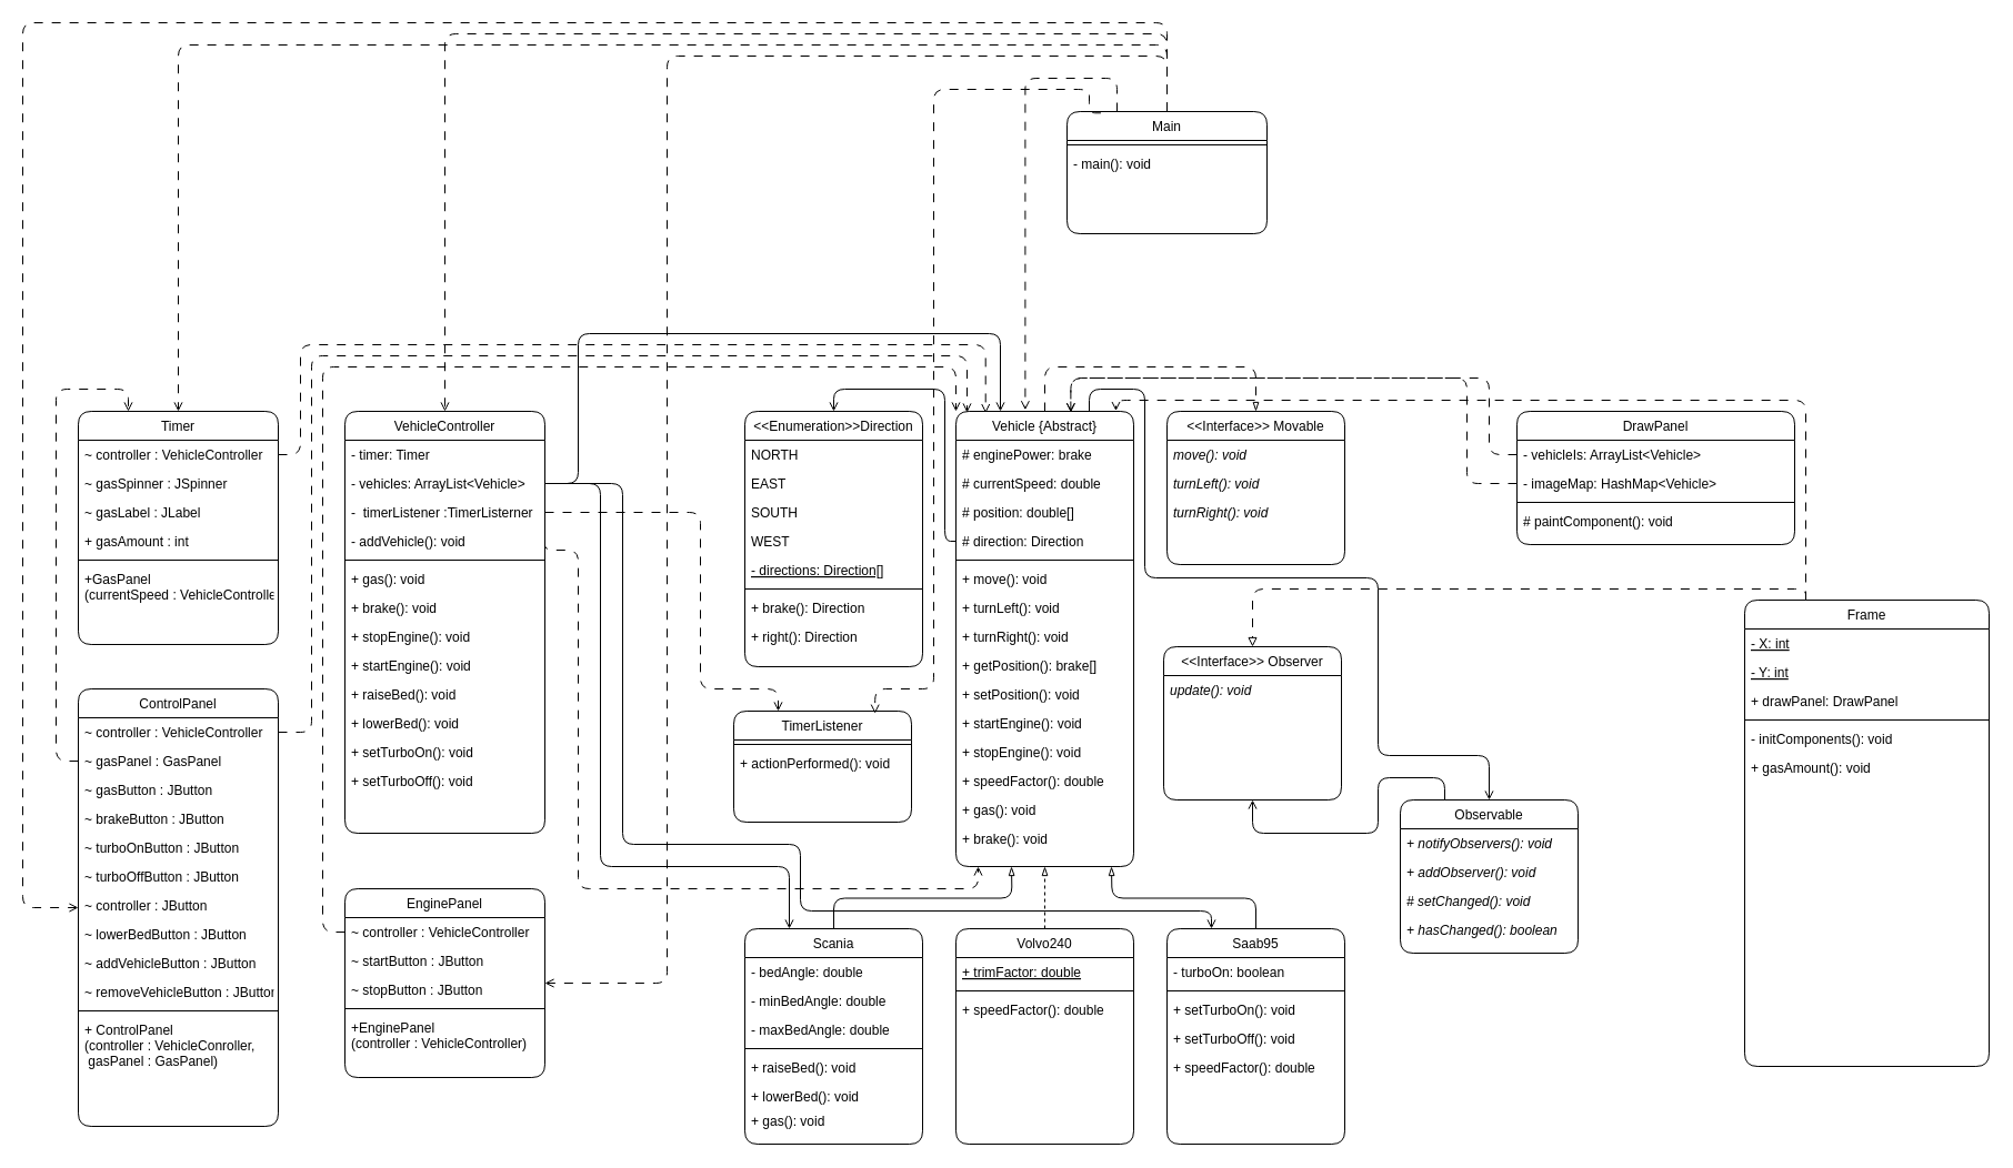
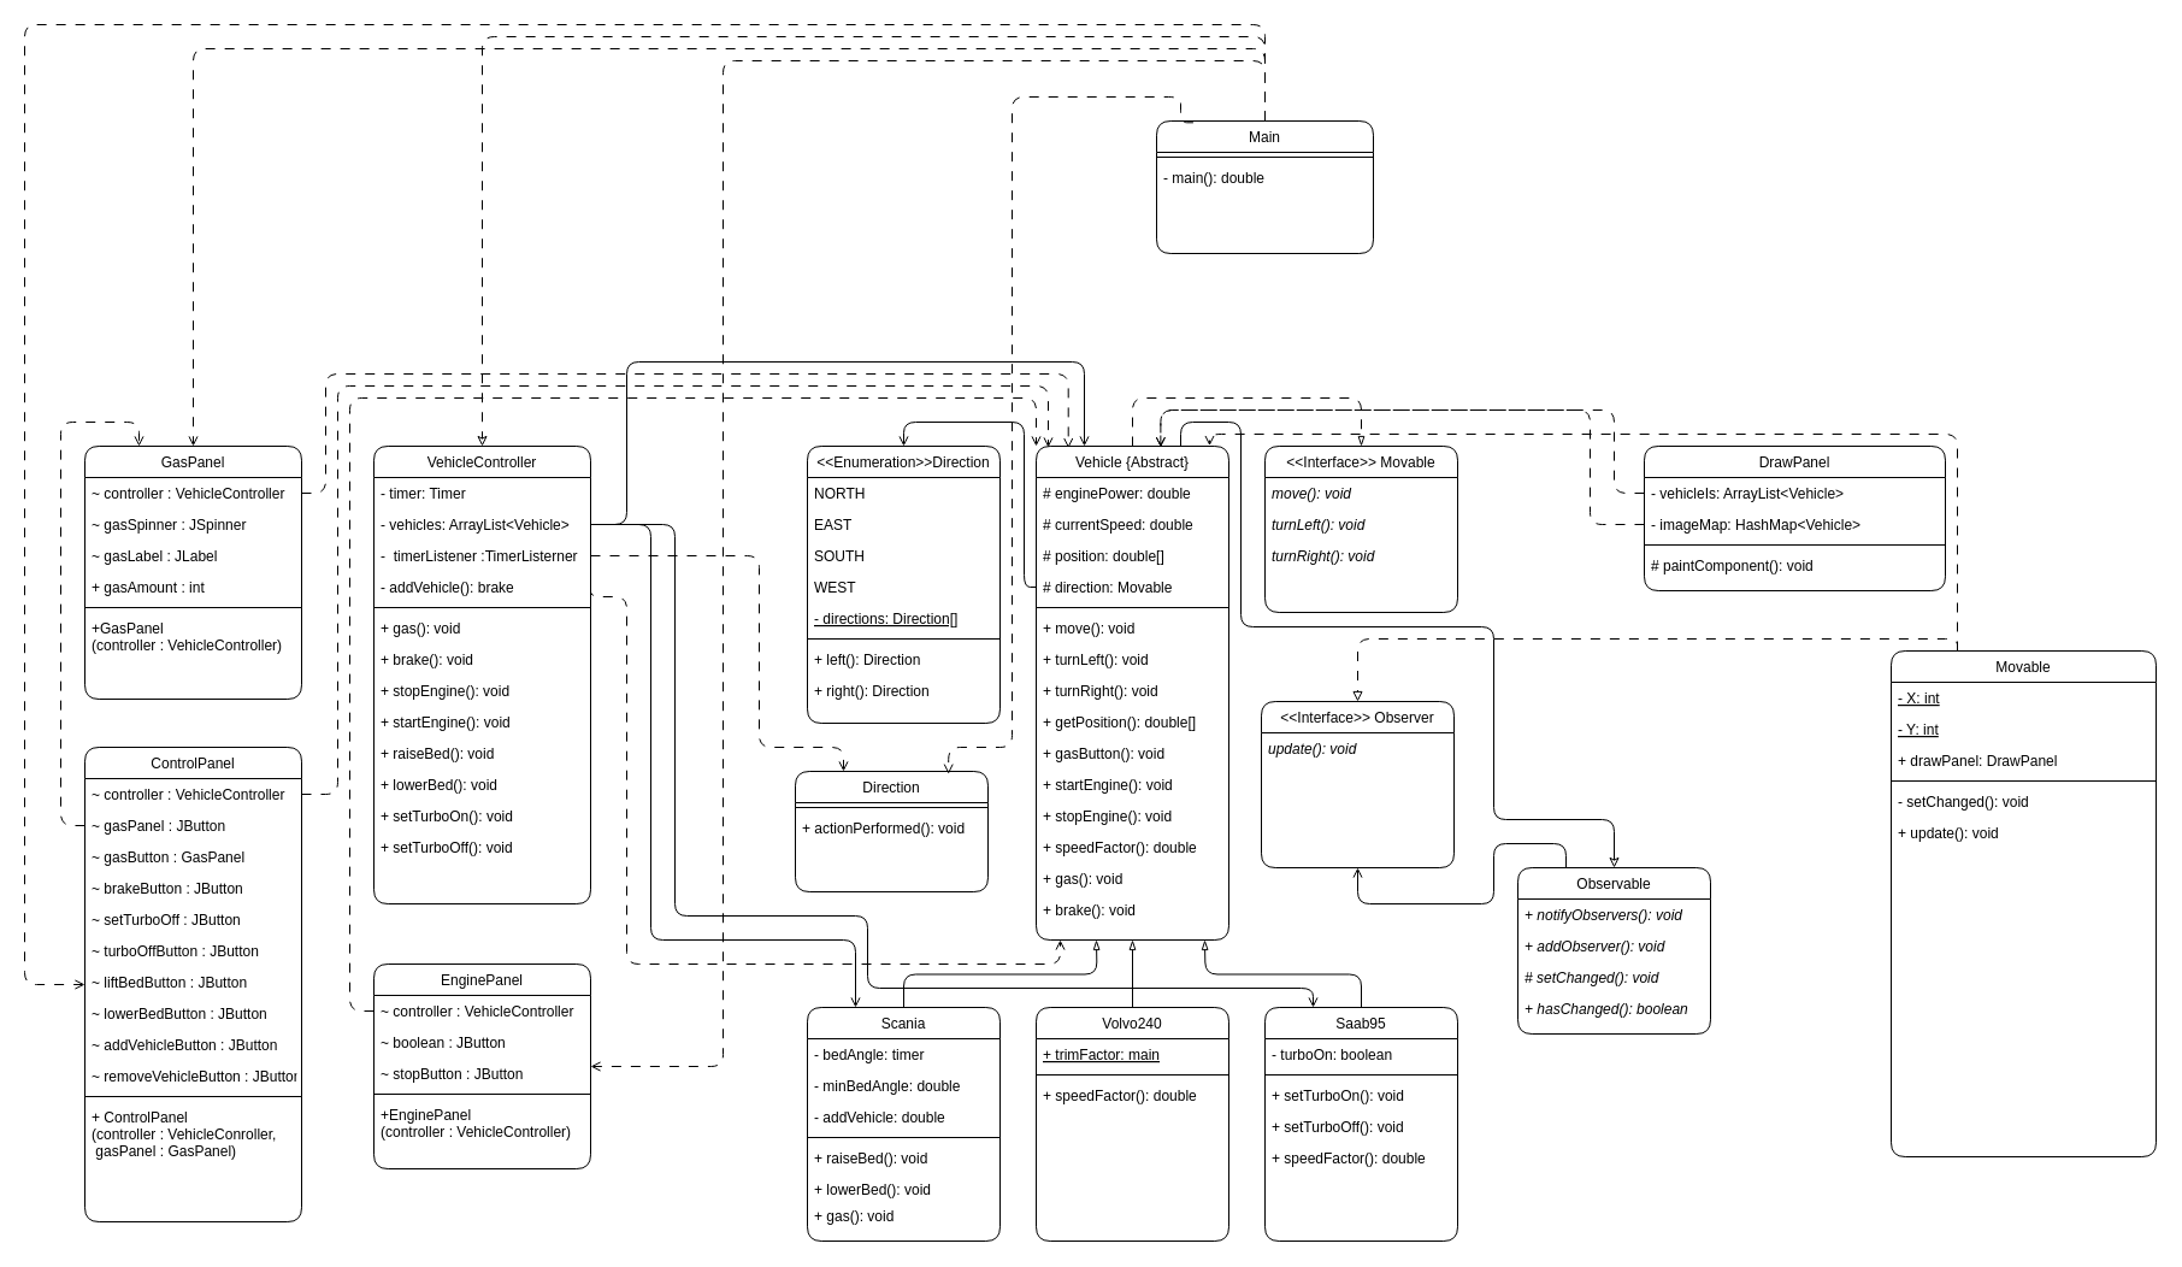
- <mxCell id="95" value="- main(): void" style="text;align=left;verticalAlign=top;spacingLeft=4;spacingRight=4;overflow=hidden;rotatable=0;points=[[0,0.5],[1,0.5]];portConstraint=eastwest;rounded=1;" parent="93" vertex="1"><mxGeometry y="34" width="180" height="26" as="geometry" /></mxCell>
+ <mxCell id="95" value="- main(): double" style="text;align=left;verticalAlign=top;spacingLeft=4;spacingRight=4;overflow=hidden;rotatable=0;points=[[0,0.5],[1,0.5]];portConstraint=eastwest;rounded=1;" parent="93" vertex="1"><mxGeometry y="34" width="180" height="26" as="geometry" /></mxCell>
- <mxCell id="96" style="edgeStyle=orthogonalEdgeStyle;rounded=1;orthogonalLoop=1;jettySize=auto;html=1;exitX=0.25;exitY=0;exitDx=0;exitDy=0;entryX=0.39;entryY=-0.003;entryDx=0;entryDy=0;entryPerimeter=0;dashed=1;dashPattern=8 8;endArrow=open;endFill=0;" parent="1" source="93" target="56" edge="1"><mxGeometry relative="1" as="geometry"><Array as="points"><mxPoint x="1005" y="70" /><mxPoint x="922" y="70" /></Array></mxGeometry></mxCell>
- <mxCell id="89" style="edgeStyle=orthogonalEdgeStyle;orthogonalLoop=1;jettySize=auto;html=1;exitX=0.5;exitY=0;exitDx=0;exitDy=0;entryX=0.5;entryY=0;entryDx=0;entryDy=0;rounded=1;endArrow=open;endFill=0;dashed=1;dashPattern=8 8;" parent="1" source="93" target="2" edge="1"><mxGeometry relative="1" as="geometry"><Array as="points"><mxPoint x="1050" y="30" /><mxPoint x="400" y="30" /></Array></mxGeometry></mxCell>
+ <mxCell id="89" style="edgeStyle=orthogonalEdgeStyle;orthogonalLoop=1;jettySize=auto;html=1;exitX=0.5;exitY=0;exitDx=0;exitDy=0;entryX=0.5;entryY=0;entryDx=0;entryDy=0;rounded=1;endArrow=classic;endFill=0;dashed=1;dashPattern=8 8;" parent="1" source="93" target="2" edge="1"><mxGeometry relative="1" as="geometry"><Array as="points"><mxPoint x="1050" y="30" /><mxPoint x="400" y="30" /></Array></mxGeometry></mxCell>
- <mxCell id="107" value="Timer" style="swimlane;fontStyle=0;align=center;verticalAlign=top;childLayout=stackLayout;horizontal=1;startSize=26;horizontalStack=0;resizeParent=1;resizeLast=0;collapsible=1;marginBottom=0;rounded=1;shadow=0;strokeWidth=1;" vertex="1" parent="1"><mxGeometry x="70" y="370" width="180" height="210" as="geometry"><mxRectangle x="230" y="140" width="160" height="26" as="alternateBounds" /></mxGeometry></mxCell>
+ <mxCell id="107" value="GasPanel" style="swimlane;fontStyle=0;align=center;verticalAlign=top;childLayout=stackLayout;horizontal=1;startSize=26;horizontalStack=0;resizeParent=1;resizeLast=0;collapsible=1;marginBottom=0;rounded=1;shadow=0;strokeWidth=1;" vertex="1" parent="1"><mxGeometry x="70" y="370" width="180" height="210" as="geometry"><mxRectangle x="230" y="140" width="160" height="26" as="alternateBounds" /></mxGeometry></mxCell>
- <mxCell id="57" value="# enginePower: brake" style="text;align=left;verticalAlign=top;spacingLeft=4;spacingRight=4;overflow=hidden;rotatable=0;points=[[0,0.5],[1,0.5]];portConstraint=eastwest;rounded=1;shadow=0;html=0;" parent="56" vertex="1"><mxGeometry y="26" width="160" height="26" as="geometry" /></mxCell>
+ <mxCell id="57" value="# enginePower: double" style="text;align=left;verticalAlign=top;spacingLeft=4;spacingRight=4;overflow=hidden;rotatable=0;points=[[0,0.5],[1,0.5]];portConstraint=eastwest;rounded=1;shadow=0;html=0;" parent="56" vertex="1"><mxGeometry y="26" width="160" height="26" as="geometry" /></mxCell>
- <mxCell id="6" value="- addVehicle(): void" style="text;align=left;verticalAlign=top;spacingLeft=4;spacingRight=4;overflow=hidden;rotatable=0;points=[[0,0.5],[1,0.5]];portConstraint=eastwest;rounded=1;" parent="2" vertex="1"><mxGeometry y="104" width="180" height="26" as="geometry" /></mxCell>
+ <mxCell id="6" value="- addVehicle(): brake" style="text;align=left;verticalAlign=top;spacingLeft=4;spacingRight=4;overflow=hidden;rotatable=0;points=[[0,0.5],[1,0.5]];portConstraint=eastwest;rounded=1;" parent="2" vertex="1"><mxGeometry y="104" width="180" height="26" as="geometry" /></mxCell>
- <mxCell id="60" value="# direction: Direction" style="text;align=left;verticalAlign=top;spacingLeft=4;spacingRight=4;overflow=hidden;rotatable=0;points=[[0,0.5],[1,0.5]];portConstraint=eastwest;rounded=1;shadow=0;html=0;" parent="56" vertex="1"><mxGeometry y="104" width="160" height="26" as="geometry" /></mxCell>
+ <mxCell id="60" value="# direction: Movable" style="text;align=left;verticalAlign=top;spacingLeft=4;spacingRight=4;overflow=hidden;rotatable=0;points=[[0,0.5],[1,0.5]];portConstraint=eastwest;rounded=1;shadow=0;html=0;" parent="56" vertex="1"><mxGeometry y="104" width="160" height="26" as="geometry" /></mxCell>
- <mxCell id="113" value="+GasPanel&#10;(currentSpeed : VehicleController)" style="text;align=left;verticalAlign=top;spacingLeft=4;spacingRight=4;overflow=hidden;rotatable=0;points=[[0,0.5],[1,0.5]];portConstraint=eastwest;rounded=1;" vertex="1" parent="107"><mxGeometry y="138" width="180" height="50" as="geometry" /></mxCell>
+ <mxCell id="113" value="+GasPanel&#10;(controller : VehicleController)" style="text;align=left;verticalAlign=top;spacingLeft=4;spacingRight=4;overflow=hidden;rotatable=0;points=[[0,0.5],[1,0.5]];portConstraint=eastwest;rounded=1;" vertex="1" parent="107"><mxGeometry y="138" width="180" height="50" as="geometry" /></mxCell>
- <mxCell id="82" value="+ brake(): Direction" style="text;align=left;verticalAlign=top;spacingLeft=4;spacingRight=4;overflow=hidden;rotatable=0;points=[[0,0.5],[1,0.5]];portConstraint=eastwest;rounded=1;shadow=0;html=0;" parent="75" vertex="1"><mxGeometry y="164" width="160" height="26" as="geometry" /></mxCell>
+ <mxCell id="82" value="+ left(): Direction" style="text;align=left;verticalAlign=top;spacingLeft=4;spacingRight=4;overflow=hidden;rotatable=0;points=[[0,0.5],[1,0.5]];portConstraint=eastwest;rounded=1;shadow=0;html=0;" parent="75" vertex="1"><mxGeometry y="164" width="160" height="26" as="geometry" /></mxCell>
- <mxCell id="24" value="Frame" style="swimlane;fontStyle=0;align=center;verticalAlign=top;childLayout=stackLayout;horizontal=1;startSize=26;horizontalStack=0;resizeParent=1;resizeLast=0;collapsible=1;marginBottom=0;rounded=1;shadow=0;strokeWidth=1;" parent="1" vertex="1"><mxGeometry x="1570" y="540" width="220" height="420" as="geometry"><mxRectangle x="340" y="380" width="170" height="26" as="alternateBounds" /></mxGeometry></mxCell>
+ <mxCell id="24" value="Movable" style="swimlane;fontStyle=0;align=center;verticalAlign=top;childLayout=stackLayout;horizontal=1;startSize=26;horizontalStack=0;resizeParent=1;resizeLast=0;collapsible=1;marginBottom=0;rounded=1;shadow=0;strokeWidth=1;" parent="1" vertex="1"><mxGeometry x="1570" y="540" width="220" height="420" as="geometry"><mxRectangle x="340" y="380" width="170" height="26" as="alternateBounds" /></mxGeometry></mxCell>
- <mxCell id="65" value="+ getPosition(): brake[]" style="text;align=left;verticalAlign=top;spacingLeft=4;spacingRight=4;overflow=hidden;rotatable=0;points=[[0,0.5],[1,0.5]];portConstraint=eastwest;rounded=1;shadow=0;html=0;" parent="56" vertex="1"><mxGeometry y="216" width="160" height="26" as="geometry" /></mxCell>
+ <mxCell id="65" value="+ getPosition(): double[]" style="text;align=left;verticalAlign=top;spacingLeft=4;spacingRight=4;overflow=hidden;rotatable=0;points=[[0,0.5],[1,0.5]];portConstraint=eastwest;rounded=1;shadow=0;html=0;" parent="56" vertex="1"><mxGeometry y="216" width="160" height="26" as="geometry" /></mxCell>
- <mxCell id="66" value="+ setPosition(): void" style="text;align=left;verticalAlign=top;spacingLeft=4;spacingRight=4;overflow=hidden;rotatable=0;points=[[0,0.5],[1,0.5]];portConstraint=eastwest;rounded=1;shadow=0;html=0;" parent="56" vertex="1"><mxGeometry y="242" width="160" height="26" as="geometry" /></mxCell>
+ <mxCell id="66" value="+ gasButton(): void" style="text;align=left;verticalAlign=top;spacingLeft=4;spacingRight=4;overflow=hidden;rotatable=0;points=[[0,0.5],[1,0.5]];portConstraint=eastwest;rounded=1;shadow=0;html=0;" parent="56" vertex="1"><mxGeometry y="242" width="160" height="26" as="geometry" /></mxCell>
- <mxCell id="72" value="TimerListener" style="swimlane;fontStyle=0;align=center;verticalAlign=top;childLayout=stackLayout;horizontal=1;startSize=26;horizontalStack=0;resizeParent=1;resizeLast=0;collapsible=1;marginBottom=0;rounded=1;shadow=0;strokeWidth=1;" parent="1" vertex="1"><mxGeometry x="660" y="640" width="160" height="100" as="geometry"><mxRectangle x="230" y="140" width="160" height="26" as="alternateBounds" /></mxGeometry></mxCell>
+ <mxCell id="72" value="Direction" style="swimlane;fontStyle=0;align=center;verticalAlign=top;childLayout=stackLayout;horizontal=1;startSize=26;horizontalStack=0;resizeParent=1;resizeLast=0;collapsible=1;marginBottom=0;rounded=1;shadow=0;strokeWidth=1;" parent="1" vertex="1"><mxGeometry x="660" y="640" width="160" height="100" as="geometry"><mxRectangle x="230" y="140" width="160" height="26" as="alternateBounds" /></mxGeometry></mxCell>
- <mxCell id="29" value="- initComponents(): void" style="text;align=left;verticalAlign=top;spacingLeft=4;spacingRight=4;overflow=hidden;rotatable=0;points=[[0,0.5],[1,0.5]];portConstraint=eastwest;fontStyle=0;rounded=1;" parent="24" vertex="1"><mxGeometry y="112" width="220" height="26" as="geometry" /></mxCell>
+ <mxCell id="29" value="- setChanged(): void" style="text;align=left;verticalAlign=top;spacingLeft=4;spacingRight=4;overflow=hidden;rotatable=0;points=[[0,0.5],[1,0.5]];portConstraint=eastwest;fontStyle=0;rounded=1;" parent="24" vertex="1"><mxGeometry y="112" width="220" height="26" as="geometry" /></mxCell>
- <mxCell id="122" value="~ gasPanel : GasPanel" style="text;align=left;verticalAlign=top;spacingLeft=4;spacingRight=4;overflow=hidden;rotatable=0;points=[[0,0.5],[1,0.5]];portConstraint=eastwest;rounded=1;" vertex="1" parent="120"><mxGeometry y="52" width="180" height="26" as="geometry" /></mxCell>
+ <mxCell id="122" value="~ gasPanel : JButton" style="text;align=left;verticalAlign=top;spacingLeft=4;spacingRight=4;overflow=hidden;rotatable=0;points=[[0,0.5],[1,0.5]];portConstraint=eastwest;rounded=1;" vertex="1" parent="120"><mxGeometry y="52" width="180" height="26" as="geometry" /></mxCell>
- <mxCell id="30" value="+ gasAmount(): void" style="text;align=left;verticalAlign=top;spacingLeft=4;spacingRight=4;overflow=hidden;rotatable=0;points=[[0,0.5],[1,0.5]];portConstraint=eastwest;fontStyle=0;rounded=1;" parent="24" vertex="1"><mxGeometry y="138" width="220" height="26" as="geometry" /></mxCell>
+ <mxCell id="30" value="+ update(): void" style="text;align=left;verticalAlign=top;spacingLeft=4;spacingRight=4;overflow=hidden;rotatable=0;points=[[0,0.5],[1,0.5]];portConstraint=eastwest;fontStyle=0;rounded=1;" parent="24" vertex="1"><mxGeometry y="138" width="220" height="26" as="geometry" /></mxCell>
- <mxCell id="123" value="~ gasButton : JButton" style="text;align=left;verticalAlign=top;spacingLeft=4;spacingRight=4;overflow=hidden;rotatable=0;points=[[0,0.5],[1,0.5]];portConstraint=eastwest;rounded=1;" vertex="1" parent="120"><mxGeometry y="78" width="180" height="26" as="geometry" /></mxCell>
+ <mxCell id="123" value="~ gasButton : GasPanel" style="text;align=left;verticalAlign=top;spacingLeft=4;spacingRight=4;overflow=hidden;rotatable=0;points=[[0,0.5],[1,0.5]];portConstraint=eastwest;rounded=1;" vertex="1" parent="120"><mxGeometry y="78" width="180" height="26" as="geometry" /></mxCell>
- <mxCell id="55" style="edgeStyle=orthogonalEdgeStyle;rounded=1;orthogonalLoop=1;jettySize=auto;html=1;exitX=0.75;exitY=0;exitDx=0;exitDy=0;entryX=0.5;entryY=0;entryDx=0;entryDy=0;endArrow=open;endFill=0;" parent="1" source="56" target="100" edge="1"><mxGeometry relative="1" as="geometry"><Array as="points"><mxPoint x="980" y="350" /><mxPoint x="1030" y="350" /><mxPoint x="1030" y="520" /><mxPoint x="1240" y="520" /><mxPoint x="1240" y="680" /><mxPoint x="1340" y="680" /></Array></mxGeometry></mxCell>
+ <mxCell id="55" style="edgeStyle=orthogonalEdgeStyle;rounded=1;orthogonalLoop=1;jettySize=auto;html=1;exitX=0.75;exitY=0;exitDx=0;exitDy=0;entryX=0.5;entryY=0;entryDx=0;entryDy=0;endArrow=classic;endFill=0;" parent="1" source="56" target="100" edge="1"><mxGeometry relative="1" as="geometry"><Array as="points"><mxPoint x="980" y="350" /><mxPoint x="1030" y="350" /><mxPoint x="1030" y="520" /><mxPoint x="1240" y="520" /><mxPoint x="1240" y="680" /><mxPoint x="1340" y="680" /></Array></mxGeometry></mxCell>
- <mxCell id="125" value="~ turboOnButton : JButton" style="text;align=left;verticalAlign=top;spacingLeft=4;spacingRight=4;overflow=hidden;rotatable=0;points=[[0,0.5],[1,0.5]];portConstraint=eastwest;rounded=1;" vertex="1" parent="120"><mxGeometry y="130" width="180" height="26" as="geometry" /></mxCell>
+ <mxCell id="125" value="~ setTurboOff : JButton" style="text;align=left;verticalAlign=top;spacingLeft=4;spacingRight=4;overflow=hidden;rotatable=0;points=[[0,0.5],[1,0.5]];portConstraint=eastwest;rounded=1;" vertex="1" parent="120"><mxGeometry y="130" width="180" height="26" as="geometry" /></mxCell>
- <mxCell id="45" style="edgeStyle=orthogonalEdgeStyle;rounded=1;orthogonalLoop=1;jettySize=auto;html=1;exitX=0.5;exitY=0;exitDx=0;exitDy=0;entryX=0.5;entryY=1;entryDx=0;entryDy=0;endArrow=blockThin;endFill=0;dashed=1;" parent="1" source="46" target="56" edge="1"><mxGeometry relative="1" as="geometry" /></mxCell>
+ <mxCell id="45" style="edgeStyle=orthogonalEdgeStyle;rounded=1;orthogonalLoop=1;jettySize=auto;html=1;exitX=0.5;exitY=0;exitDx=0;exitDy=0;entryX=0.5;entryY=1;entryDx=0;entryDy=0;endArrow=blockThin;endFill=0;" parent="1" source="46" target="56" edge="1"><mxGeometry relative="1" as="geometry" /></mxCell>
- <mxCell id="127" value="~ controller : JButton" style="text;align=left;verticalAlign=top;spacingLeft=4;spacingRight=4;overflow=hidden;rotatable=0;points=[[0,0.5],[1,0.5]];portConstraint=eastwest;rounded=1;" vertex="1" parent="120"><mxGeometry y="182" width="180" height="26" as="geometry" /></mxCell>
+ <mxCell id="127" value="~ liftBedButton : JButton" style="text;align=left;verticalAlign=top;spacingLeft=4;spacingRight=4;overflow=hidden;rotatable=0;points=[[0,0.5],[1,0.5]];portConstraint=eastwest;rounded=1;" vertex="1" parent="120"><mxGeometry y="182" width="180" height="26" as="geometry" /></mxCell>
- <mxCell id="116" value="~ startButton : JButton" style="text;align=left;verticalAlign=top;spacingLeft=4;spacingRight=4;overflow=hidden;rotatable=0;points=[[0,0.5],[1,0.5]];portConstraint=eastwest;rounded=1;" vertex="1" parent="114"><mxGeometry y="52" width="180" height="26" as="geometry" /></mxCell>
+ <mxCell id="116" value="~ boolean : JButton" style="text;align=left;verticalAlign=top;spacingLeft=4;spacingRight=4;overflow=hidden;rotatable=0;points=[[0,0.5],[1,0.5]];portConstraint=eastwest;rounded=1;" vertex="1" parent="114"><mxGeometry y="52" width="180" height="26" as="geometry" /></mxCell>
- <mxCell id="38" value="- bedAngle: double" style="text;align=left;verticalAlign=top;spacingLeft=4;spacingRight=4;overflow=hidden;rotatable=0;points=[[0,0.5],[1,0.5]];portConstraint=eastwest;rounded=1;shadow=0;html=0;" parent="37" vertex="1"><mxGeometry y="26" width="160" height="26" as="geometry" /></mxCell>
+ <mxCell id="38" value="- bedAngle: timer" style="text;align=left;verticalAlign=top;spacingLeft=4;spacingRight=4;overflow=hidden;rotatable=0;points=[[0,0.5],[1,0.5]];portConstraint=eastwest;rounded=1;shadow=0;html=0;" parent="37" vertex="1"><mxGeometry y="26" width="160" height="26" as="geometry" /></mxCell>
- <mxCell id="47" value="+ trimFactor: double" style="text;align=left;verticalAlign=top;spacingLeft=4;spacingRight=4;overflow=hidden;rotatable=0;points=[[0,0.5],[1,0.5]];portConstraint=eastwest;rounded=1;shadow=0;html=0;fontStyle=4;" parent="46" vertex="1"><mxGeometry y="26" width="160" height="26" as="geometry" /></mxCell>
+ <mxCell id="47" value="+ trimFactor: main" style="text;align=left;verticalAlign=top;spacingLeft=4;spacingRight=4;overflow=hidden;rotatable=0;points=[[0,0.5],[1,0.5]];portConstraint=eastwest;rounded=1;shadow=0;html=0;fontStyle=4;" parent="46" vertex="1"><mxGeometry y="26" width="160" height="26" as="geometry" /></mxCell>
- <mxCell id="40" value="- maxBedAngle: double" style="text;align=left;verticalAlign=top;spacingLeft=4;spacingRight=4;overflow=hidden;rotatable=0;points=[[0,0.5],[1,0.5]];portConstraint=eastwest;rounded=1;shadow=0;html=0;" parent="37" vertex="1"><mxGeometry y="78" width="160" height="26" as="geometry" /></mxCell>
+ <mxCell id="40" value="- addVehicle: double" style="text;align=left;verticalAlign=top;spacingLeft=4;spacingRight=4;overflow=hidden;rotatable=0;points=[[0,0.5],[1,0.5]];portConstraint=eastwest;rounded=1;shadow=0;html=0;" parent="37" vertex="1"><mxGeometry y="78" width="160" height="26" as="geometry" /></mxCell>
